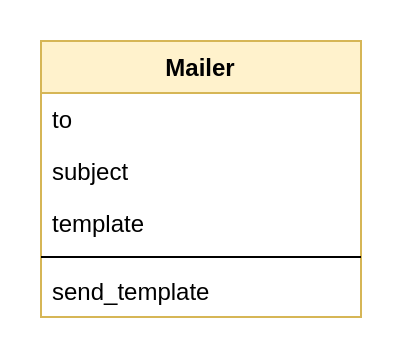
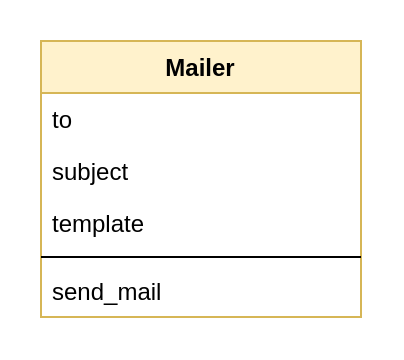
- <mxCell id="7" value="send_template" style="text;strokeColor=none;fillColor=none;align=left;verticalAlign=top;spacingLeft=4;spacingRight=4;overflow=hidden;rotatable=0;points=[[0,0.5],[1,0.5]];portConstraint=eastwest;" vertex="1" parent="2"><mxGeometry y="112" width="160" height="26" as="geometry" /></mxCell>
+ <mxCell id="7" value="send_mail" style="text;strokeColor=none;fillColor=none;align=left;verticalAlign=top;spacingLeft=4;spacingRight=4;overflow=hidden;rotatable=0;points=[[0,0.5],[1,0.5]];portConstraint=eastwest;" vertex="1" parent="2"><mxGeometry y="112" width="160" height="26" as="geometry" /></mxCell>
